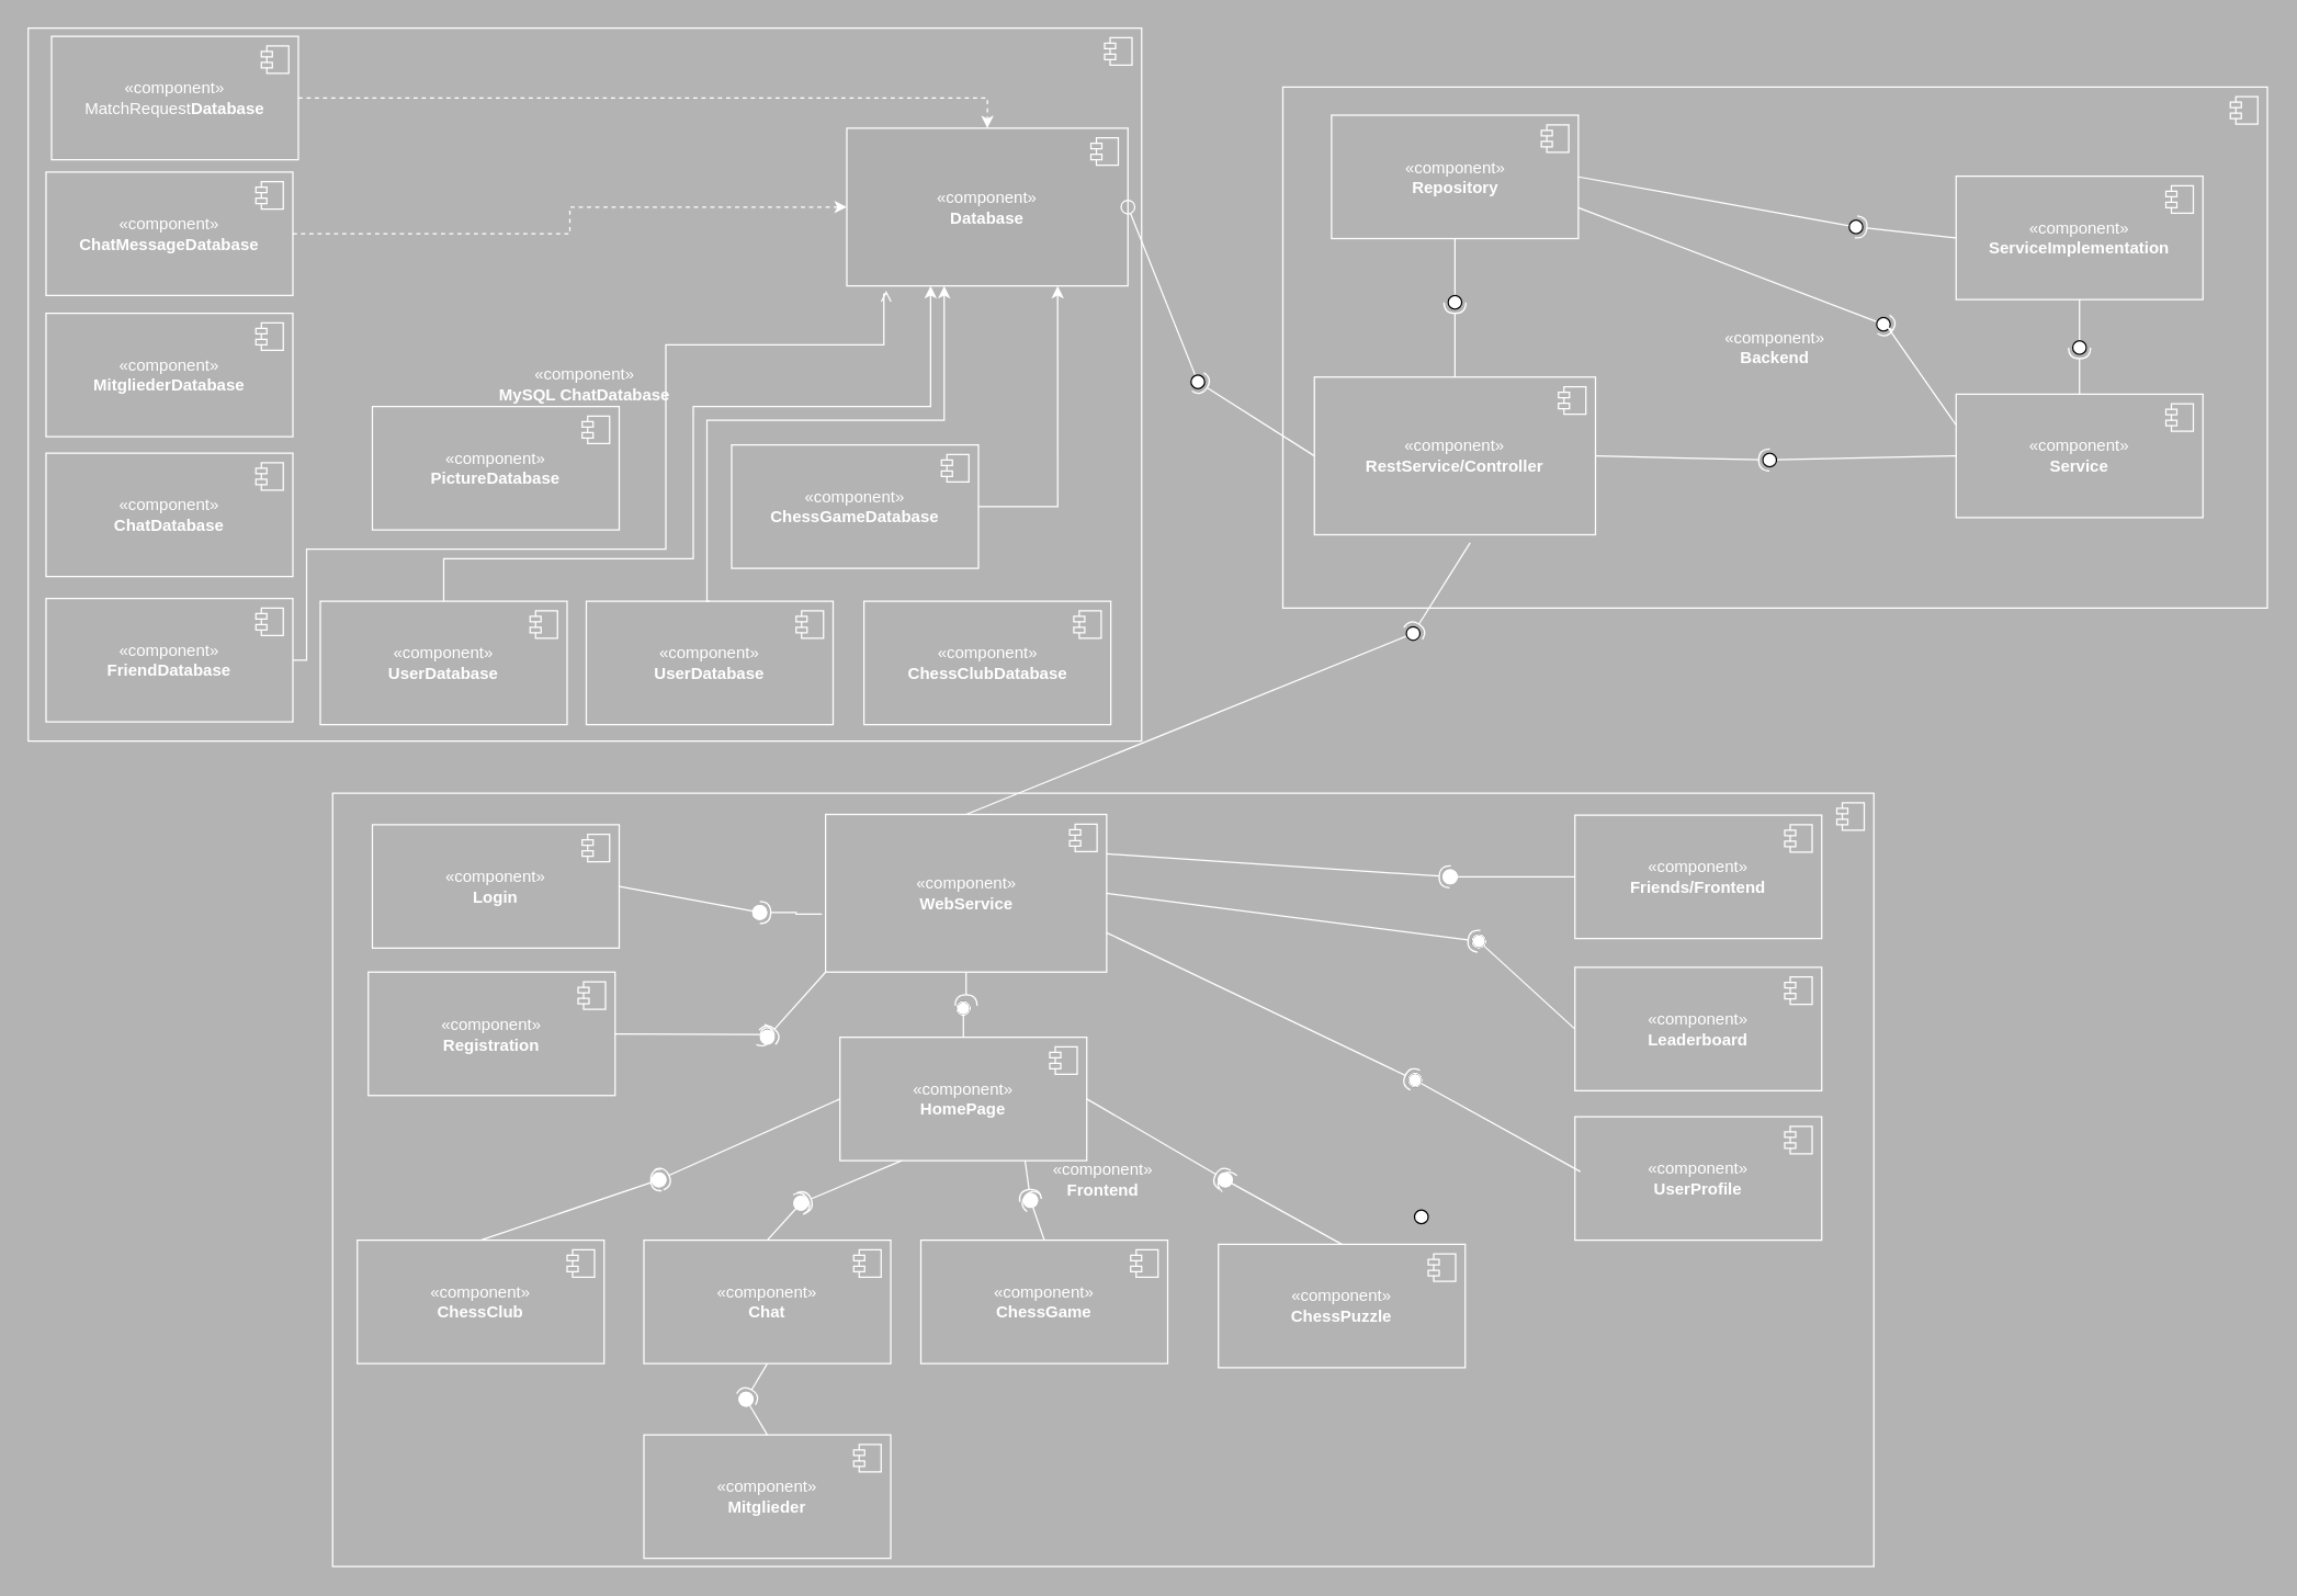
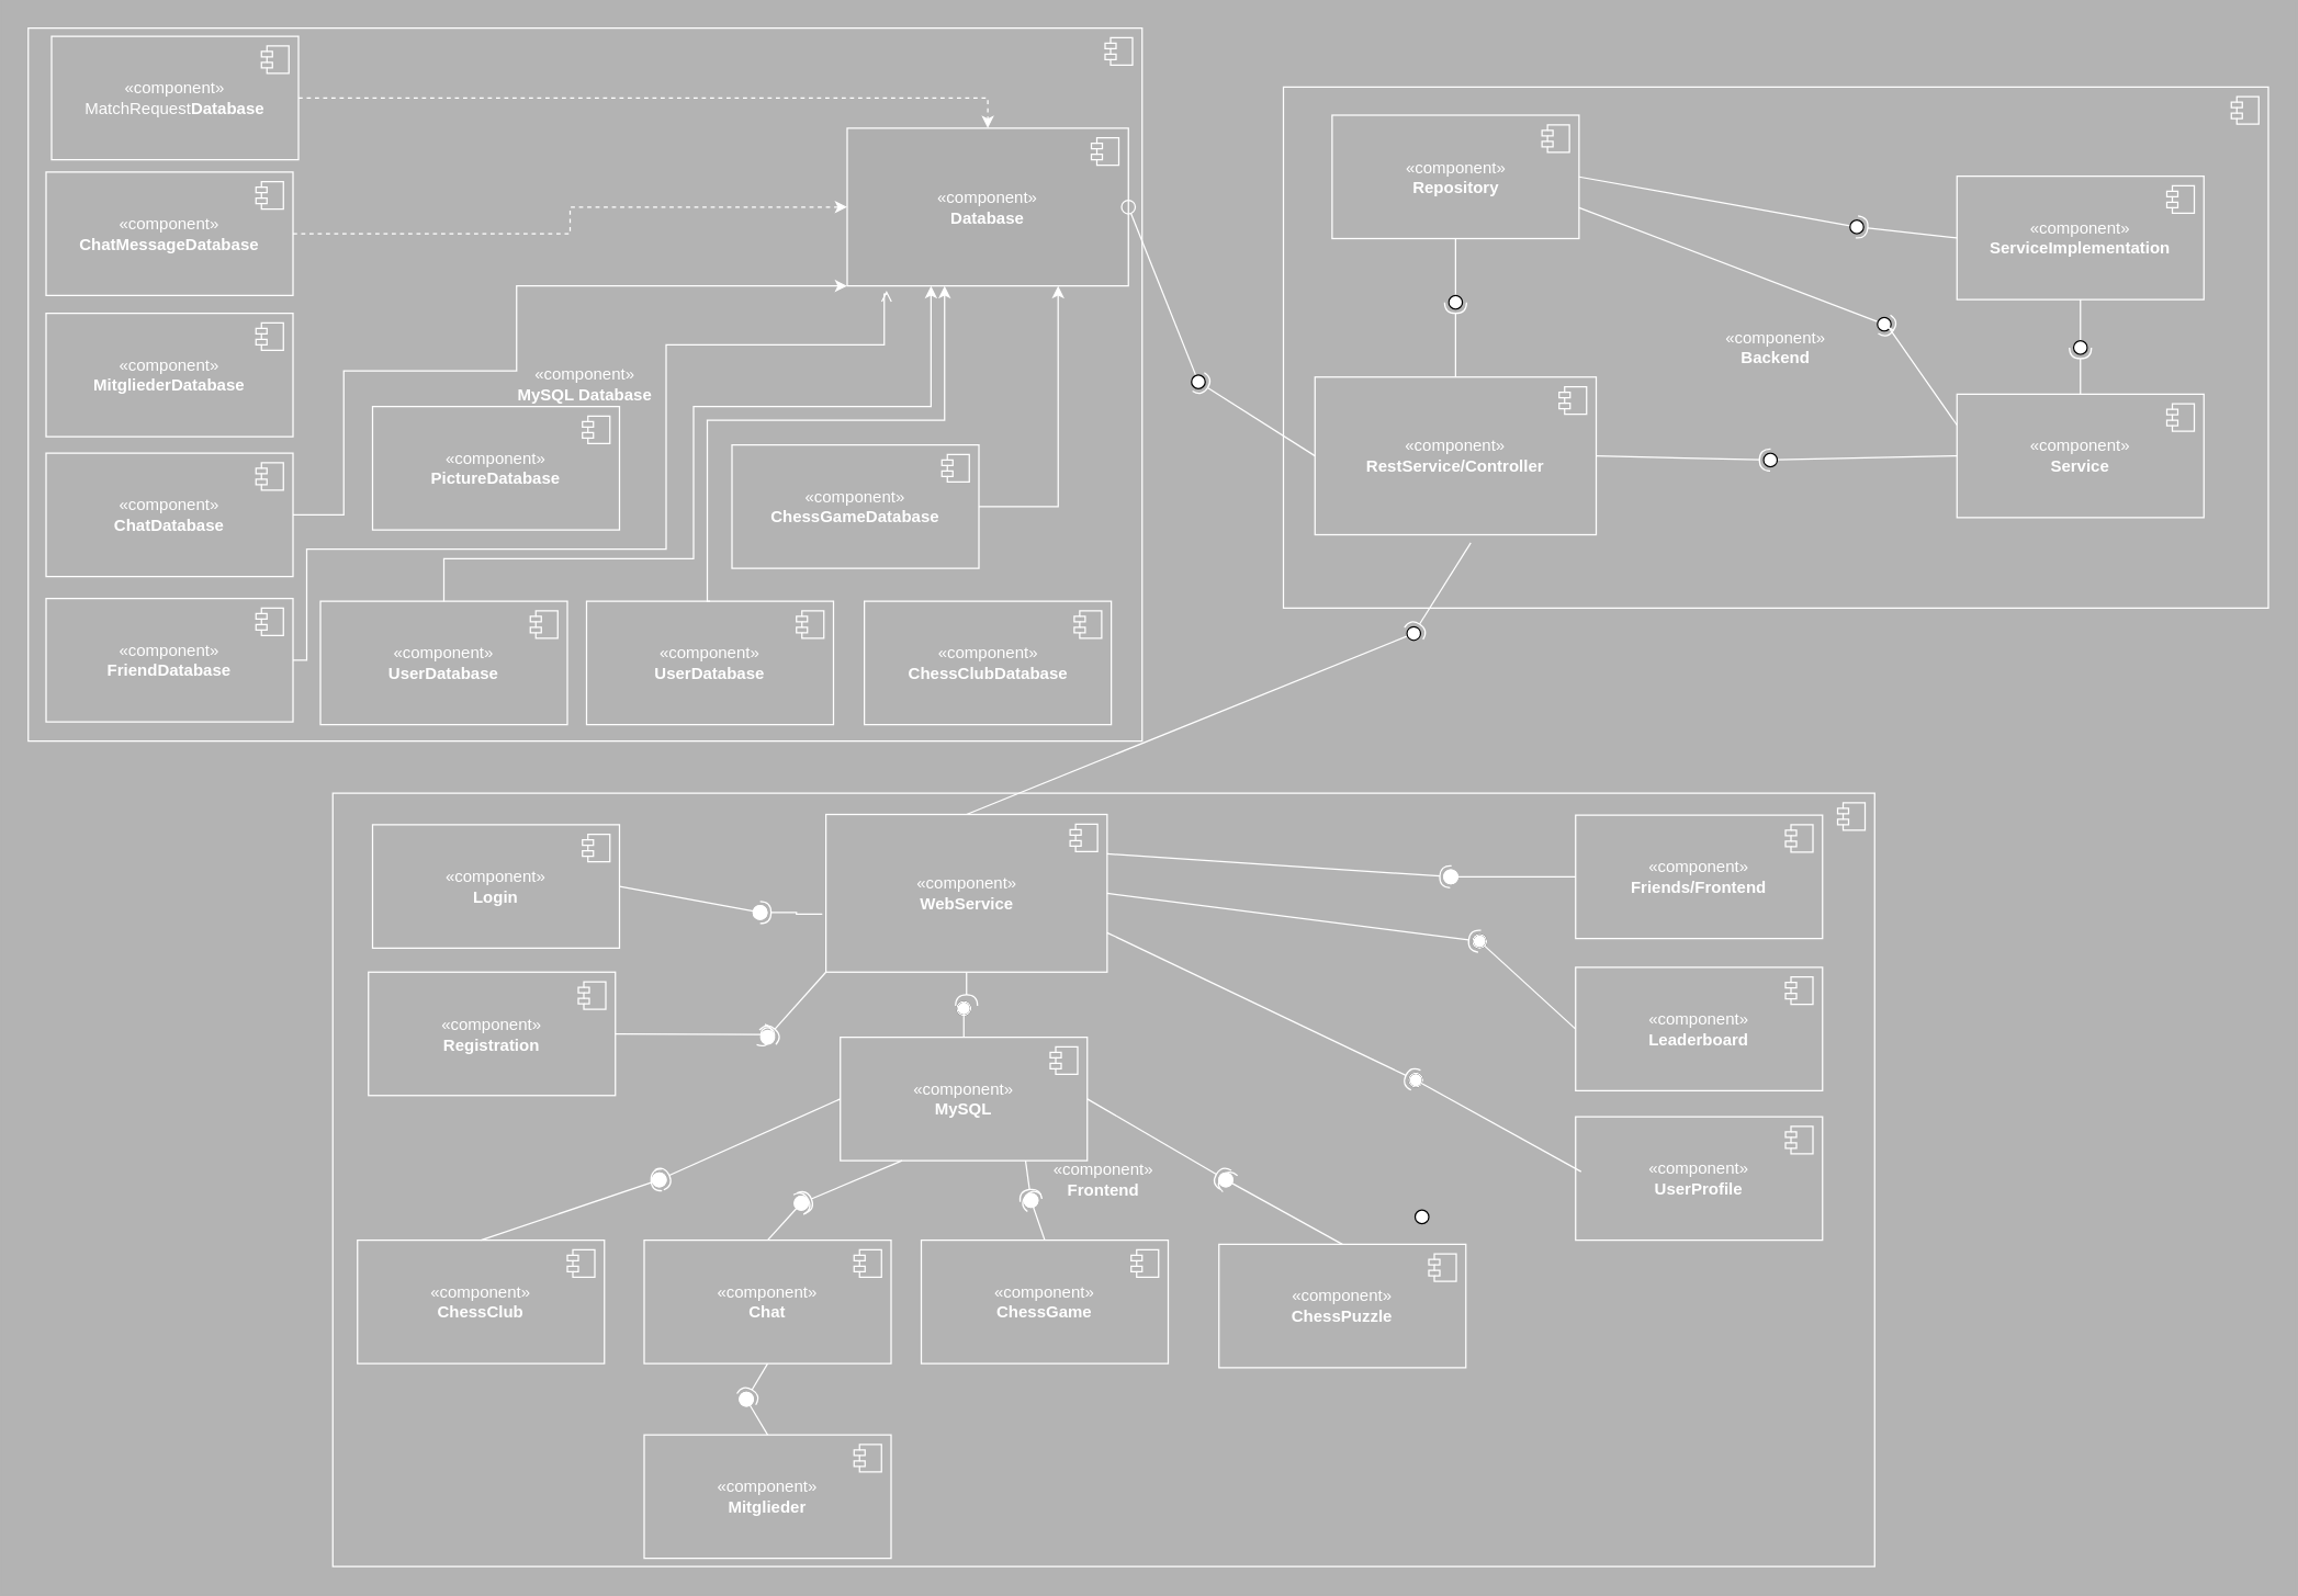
+ <mxCell id="5" style="edgeStyle=orthogonalEdgeStyle;rounded=0;orthogonalLoop=1;jettySize=auto;html=1;entryX=0;entryY=1;entryDx=0;entryDy=0;strokeColor=#FFFFFF;exitX=1;exitY=0.5;exitDx=0;exitDy=0;" parent="1" source="6" target="22" edge="1"><mxGeometry relative="1" as="geometry"><Array as="points"><mxPoint x="250" y="375" /><mxPoint x="250" y="270" /><mxPoint x="376" y="270" /><mxPoint x="376" y="208" /></Array></mxGeometry></mxCell>
- <mxCell id="2" value="&lt;font color=&quot;#ffffff&quot;&gt;«component»&lt;br&gt;&lt;/font&gt;&lt;div&gt;&lt;font color=&quot;#ffffff&quot;&gt;&lt;b&gt;MySQL ChatDatabase&lt;/b&gt;&lt;/font&gt;&lt;/div&gt;" style="html=1;dropTarget=0;whiteSpace=wrap;fillColor=#b3b3b3;strokeColor=#FFFFFF;" parent="1" vertex="1"><mxGeometry x="20" y="20" width="812" height="520" as="geometry" /></mxCell>
+ <mxCell id="2" value="&lt;font color=&quot;#ffffff&quot;&gt;«component»&lt;br&gt;&lt;/font&gt;&lt;div&gt;&lt;font color=&quot;#ffffff&quot;&gt;&lt;b&gt;MySQL Database&lt;/b&gt;&lt;/font&gt;&lt;/div&gt;" style="html=1;dropTarget=0;whiteSpace=wrap;fillColor=#b3b3b3;strokeColor=#FFFFFF;" parent="1" vertex="1"><mxGeometry x="20" y="20" width="812" height="520" as="geometry" /></mxCell>
- <mxCell id="58" value="&lt;div&gt;&lt;font color=&quot;#ffffff&quot;&gt;«component»&lt;/font&gt;&lt;/div&gt;&lt;div&gt;&lt;font color=&quot;#ffffff&quot;&gt;&lt;b&gt;HomePage&lt;/b&gt;&lt;br&gt;&lt;/font&gt;&lt;/div&gt;" style="html=1;dropTarget=0;whiteSpace=wrap;fillColor=#b3b3b3;strokeColor=#FFFFFF;" parent="1" vertex="1"><mxGeometry x="612" y="756" width="180" height="90" as="geometry" /></mxCell>
+ <mxCell id="58" value="&lt;div&gt;&lt;font color=&quot;#ffffff&quot;&gt;«component»&lt;/font&gt;&lt;/div&gt;&lt;div&gt;&lt;font color=&quot;#ffffff&quot;&gt;&lt;b&gt;MySQL&lt;/b&gt;&lt;br&gt;&lt;/font&gt;&lt;/div&gt;" style="html=1;dropTarget=0;whiteSpace=wrap;fillColor=#b3b3b3;strokeColor=#FFFFFF;" parent="1" vertex="1"><mxGeometry x="612" y="756" width="180" height="90" as="geometry" /></mxCell>
